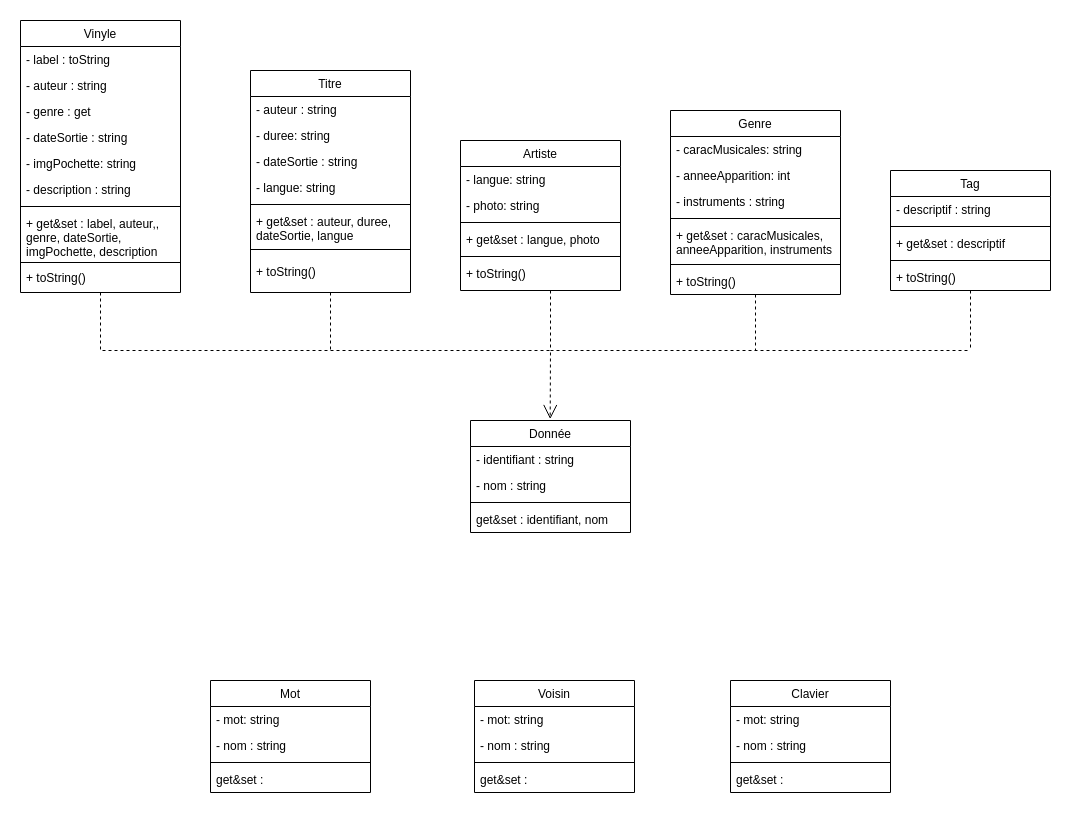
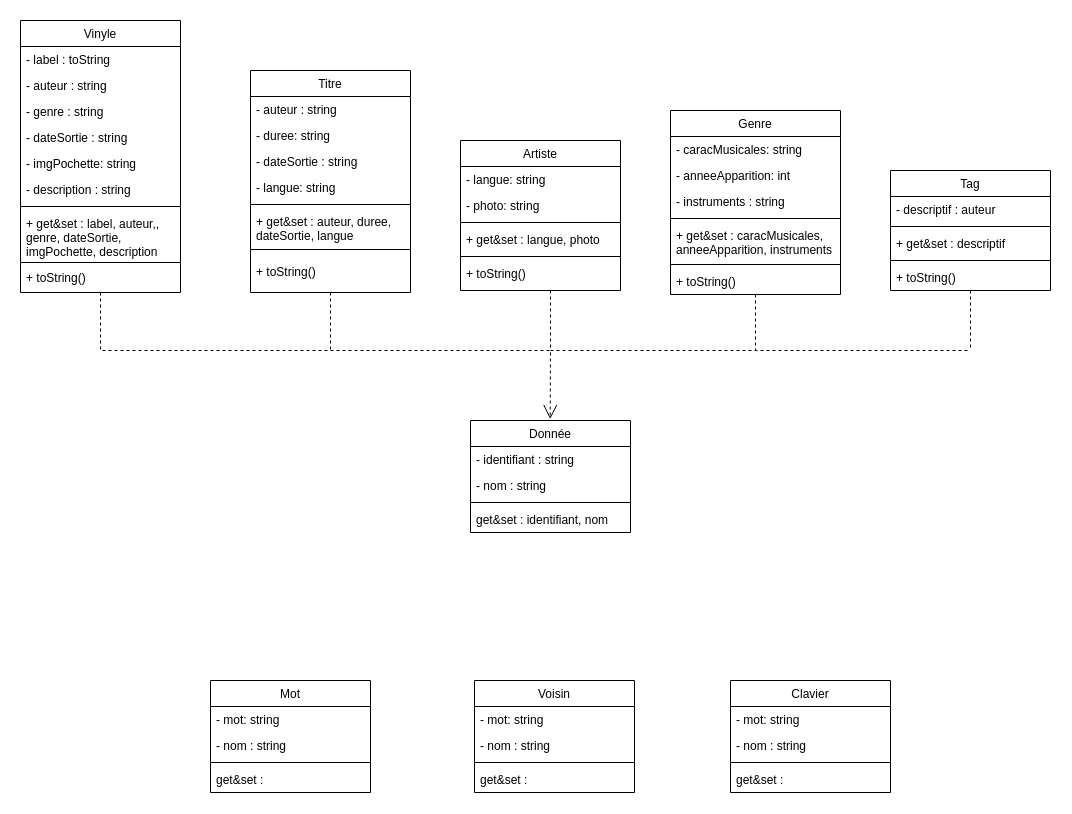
- <mxCell id="5" value="- genre : get" style="text;align=left;verticalAlign=top;spacingLeft=4;spacingRight=4;overflow=hidden;rotatable=0;points=[[0,0.5],[1,0.5]];portConstraint=eastwest;rounded=0;shadow=0;html=0;" vertex="1" parent="2"><mxGeometry y="78" width="160" height="26" as="geometry" /></mxCell>
+ <mxCell id="5" value="- genre : string" style="text;align=left;verticalAlign=top;spacingLeft=4;spacingRight=4;overflow=hidden;rotatable=0;points=[[0,0.5],[1,0.5]];portConstraint=eastwest;rounded=0;shadow=0;html=0;" vertex="1" parent="2"><mxGeometry y="78" width="160" height="26" as="geometry" /></mxCell>
- <mxCell id="45" value="- descriptif : string" style="text;align=left;verticalAlign=top;spacingLeft=4;spacingRight=4;overflow=hidden;rotatable=0;points=[[0,0.5],[1,0.5]];portConstraint=eastwest;" vertex="1" parent="44"><mxGeometry y="26" width="160" height="26" as="geometry" /></mxCell>
+ <mxCell id="45" value="- descriptif : auteur" style="text;align=left;verticalAlign=top;spacingLeft=4;spacingRight=4;overflow=hidden;rotatable=0;points=[[0,0.5],[1,0.5]];portConstraint=eastwest;" vertex="1" parent="44"><mxGeometry y="26" width="160" height="26" as="geometry" /></mxCell>
